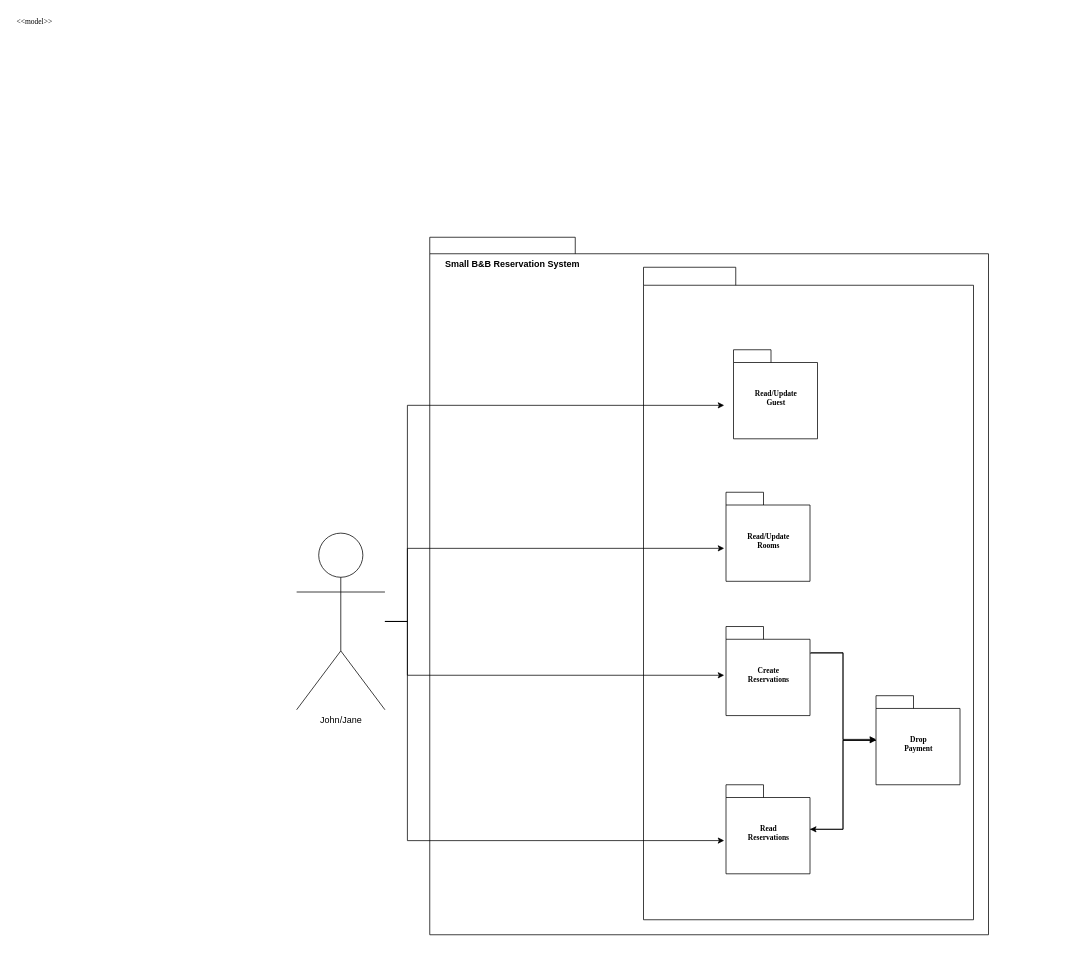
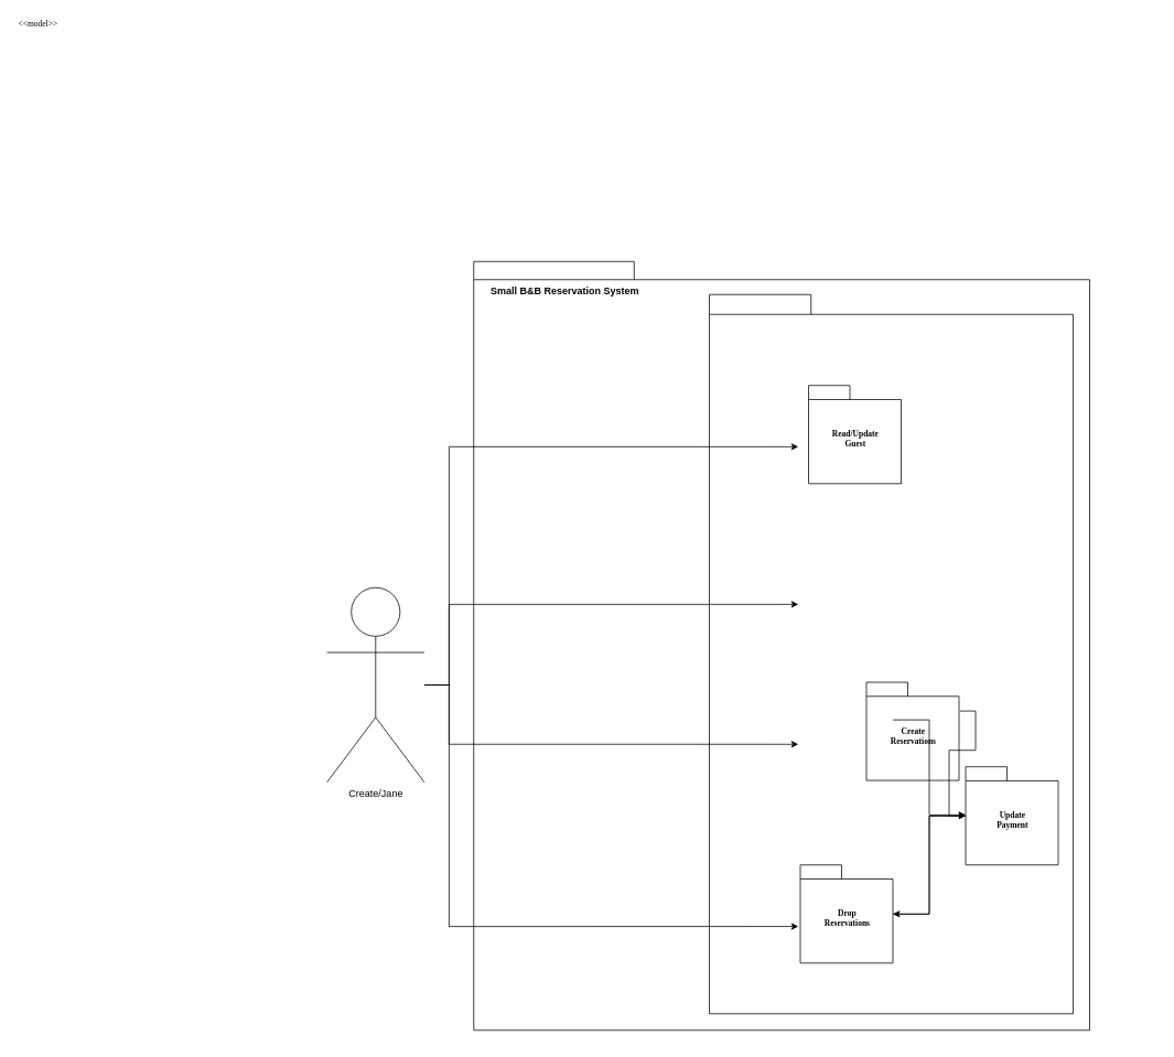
- <mxCell id="7" value="&lt;div&gt;Read/Update&lt;/div&gt;&lt;div&gt;Rooms&lt;br&gt;&lt;/div&gt;" style="shape=folder;fontStyle=1;spacingTop=10;tabWidth=50;tabHeight=17;tabPosition=left;html=1;rounded=0;shadow=0;comic=0;labelBackgroundColor=none;strokeWidth=1;fontFamily=Verdana;fontSize=10;align=center;" parent="4" vertex="1"><mxGeometry y="299.997" width="112" height="118.743" as="geometry" /></mxCell>
- <mxCell id="8" value="&lt;div&gt;Create&lt;/div&gt;&lt;div&gt;Reservations&lt;br&gt;&lt;/div&gt;" style="shape=folder;fontStyle=1;spacingTop=10;tabWidth=50;tabHeight=17;tabPosition=left;html=1;rounded=0;shadow=0;comic=0;labelBackgroundColor=none;strokeWidth=1;fontFamily=Verdana;fontSize=10;align=center;" parent="4" vertex="1"><mxGeometry y="479.042" width="112" height="118.743" as="geometry" /></mxCell>
+ <mxCell id="8" value="&lt;div&gt;Create&lt;/div&gt;&lt;div&gt;Reservations&lt;br&gt;&lt;/div&gt;" style="shape=folder;fontStyle=1;spacingTop=10;tabWidth=50;tabHeight=17;tabPosition=left;html=1;rounded=0;shadow=0;comic=0;labelBackgroundColor=none;strokeWidth=1;fontFamily=Verdana;fontSize=10;align=center;" parent="4" vertex="1"><mxGeometry x="80" y="469.042" width="112" height="118.743" as="geometry" /></mxCell>
- <mxCell id="16" value="John/Jane" style="shape=umlActor;verticalLabelPosition=bottom;verticalAlign=top;html=1;outlineConnect=0;" vertex="1" parent="1"><mxGeometry x="395" y="710" width="117.75" height="235.5" as="geometry" /></mxCell>
+ <mxCell id="16" value="Create/Jane" style="shape=umlActor;verticalLabelPosition=bottom;verticalAlign=top;html=1;outlineConnect=0;" vertex="1" parent="1"><mxGeometry x="395" y="710" width="117.75" height="235.5" as="geometry" /></mxCell>
- <mxCell id="12" value="&lt;div&gt;Drop&lt;/div&gt;&lt;div&gt;Payment&lt;br&gt;&lt;/div&gt;" style="shape=folder;fontStyle=1;spacingTop=10;tabWidth=50;tabHeight=17;tabPosition=left;html=1;rounded=0;shadow=0;comic=0;labelBackgroundColor=none;strokeWidth=1;fontFamily=Verdana;fontSize=10;align=center;" vertex="1" parent="4"><mxGeometry x="200" y="571.257" width="112" height="118.743" as="geometry" /></mxCell>
+ <mxCell id="12" value="&lt;div&gt;Update&lt;/div&gt;&lt;div&gt;Payment&lt;br&gt;&lt;/div&gt;" style="shape=folder;fontStyle=1;spacingTop=10;tabWidth=50;tabHeight=17;tabPosition=left;html=1;rounded=0;shadow=0;comic=0;labelBackgroundColor=none;strokeWidth=1;fontFamily=Verdana;fontSize=10;align=center;" vertex="1" parent="4"><mxGeometry x="200" y="571.257" width="112" height="118.743" as="geometry" /></mxCell>
- <mxCell id="10" value="&lt;div&gt;Read&lt;/div&gt;&lt;div&gt;Reservations&lt;br&gt;&lt;/div&gt;" style="shape=folder;fontStyle=1;spacingTop=10;tabWidth=50;tabHeight=17;tabPosition=left;html=1;rounded=0;shadow=0;comic=0;labelBackgroundColor=none;strokeWidth=1;fontFamily=Verdana;fontSize=10;align=center;" vertex="1" parent="4"><mxGeometry y="689.997" width="112" height="118.743" as="geometry" /></mxCell>
+ <mxCell id="10" value="&lt;div&gt;Drop&lt;/div&gt;&lt;div&gt;Reservations&lt;br&gt;&lt;/div&gt;" style="shape=folder;fontStyle=1;spacingTop=10;tabWidth=50;tabHeight=17;tabPosition=left;html=1;rounded=0;shadow=0;comic=0;labelBackgroundColor=none;strokeWidth=1;fontFamily=Verdana;fontSize=10;align=center;" vertex="1" parent="4"><mxGeometry y="689.997" width="112" height="118.743" as="geometry" /></mxCell>
